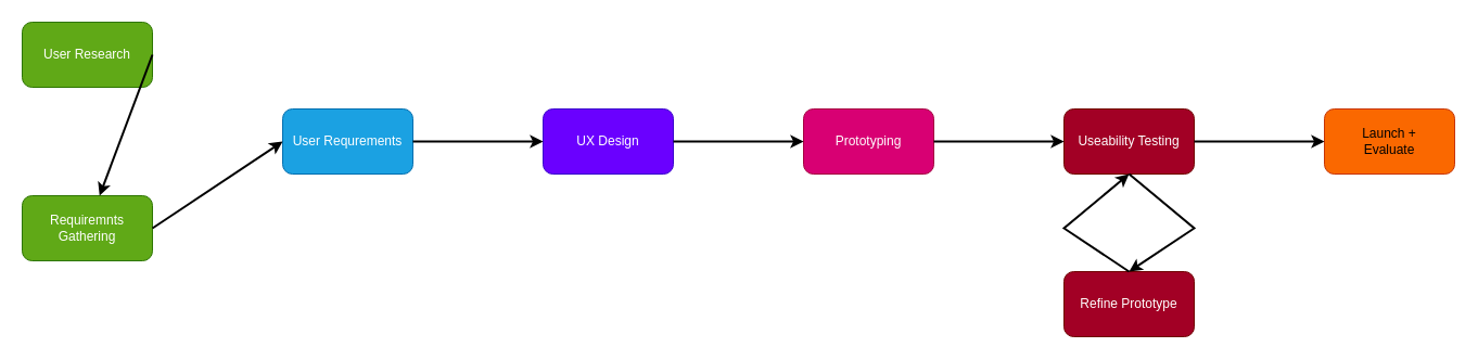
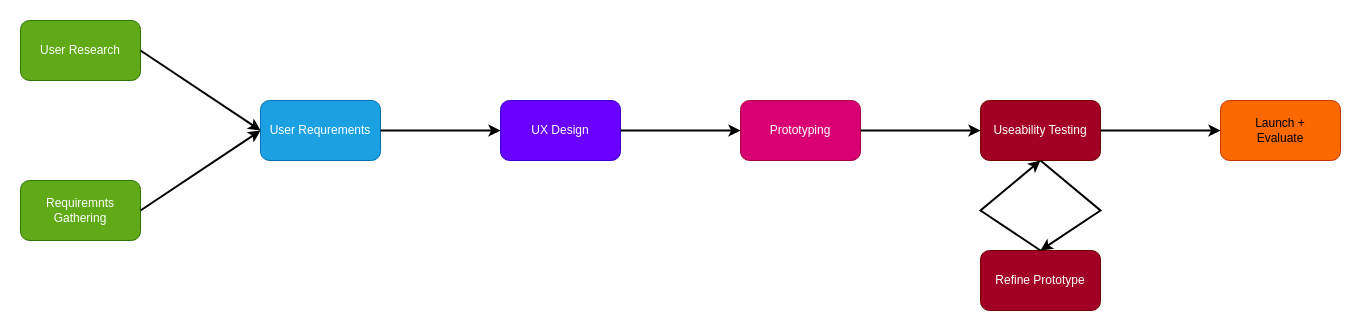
- <mxCell id="6" value="" style="endArrow=classic;html=1;rounded=0;exitX=1;exitY=0.5;exitDx=0;exitDy=0;strokeWidth=2;" edge="1" parent="1" source="2" target="3"><mxGeometry width="50" height="50" relative="1" as="geometry"><mxPoint x="330" y="230" as="sourcePoint" /><mxPoint x="380" y="180" as="targetPoint" /></mxGeometry></mxCell>
+ <mxCell id="6" value="" style="endArrow=classic;html=1;rounded=0;entryX=0;entryY=0.5;entryDx=0;entryDy=0;exitX=1;exitY=0.5;exitDx=0;exitDy=0;strokeWidth=2;" edge="1" parent="1" source="2" target="4"><mxGeometry width="50" height="50" relative="1" as="geometry"><mxPoint x="330" y="230" as="sourcePoint" /><mxPoint x="380" y="180" as="targetPoint" /></mxGeometry></mxCell>
